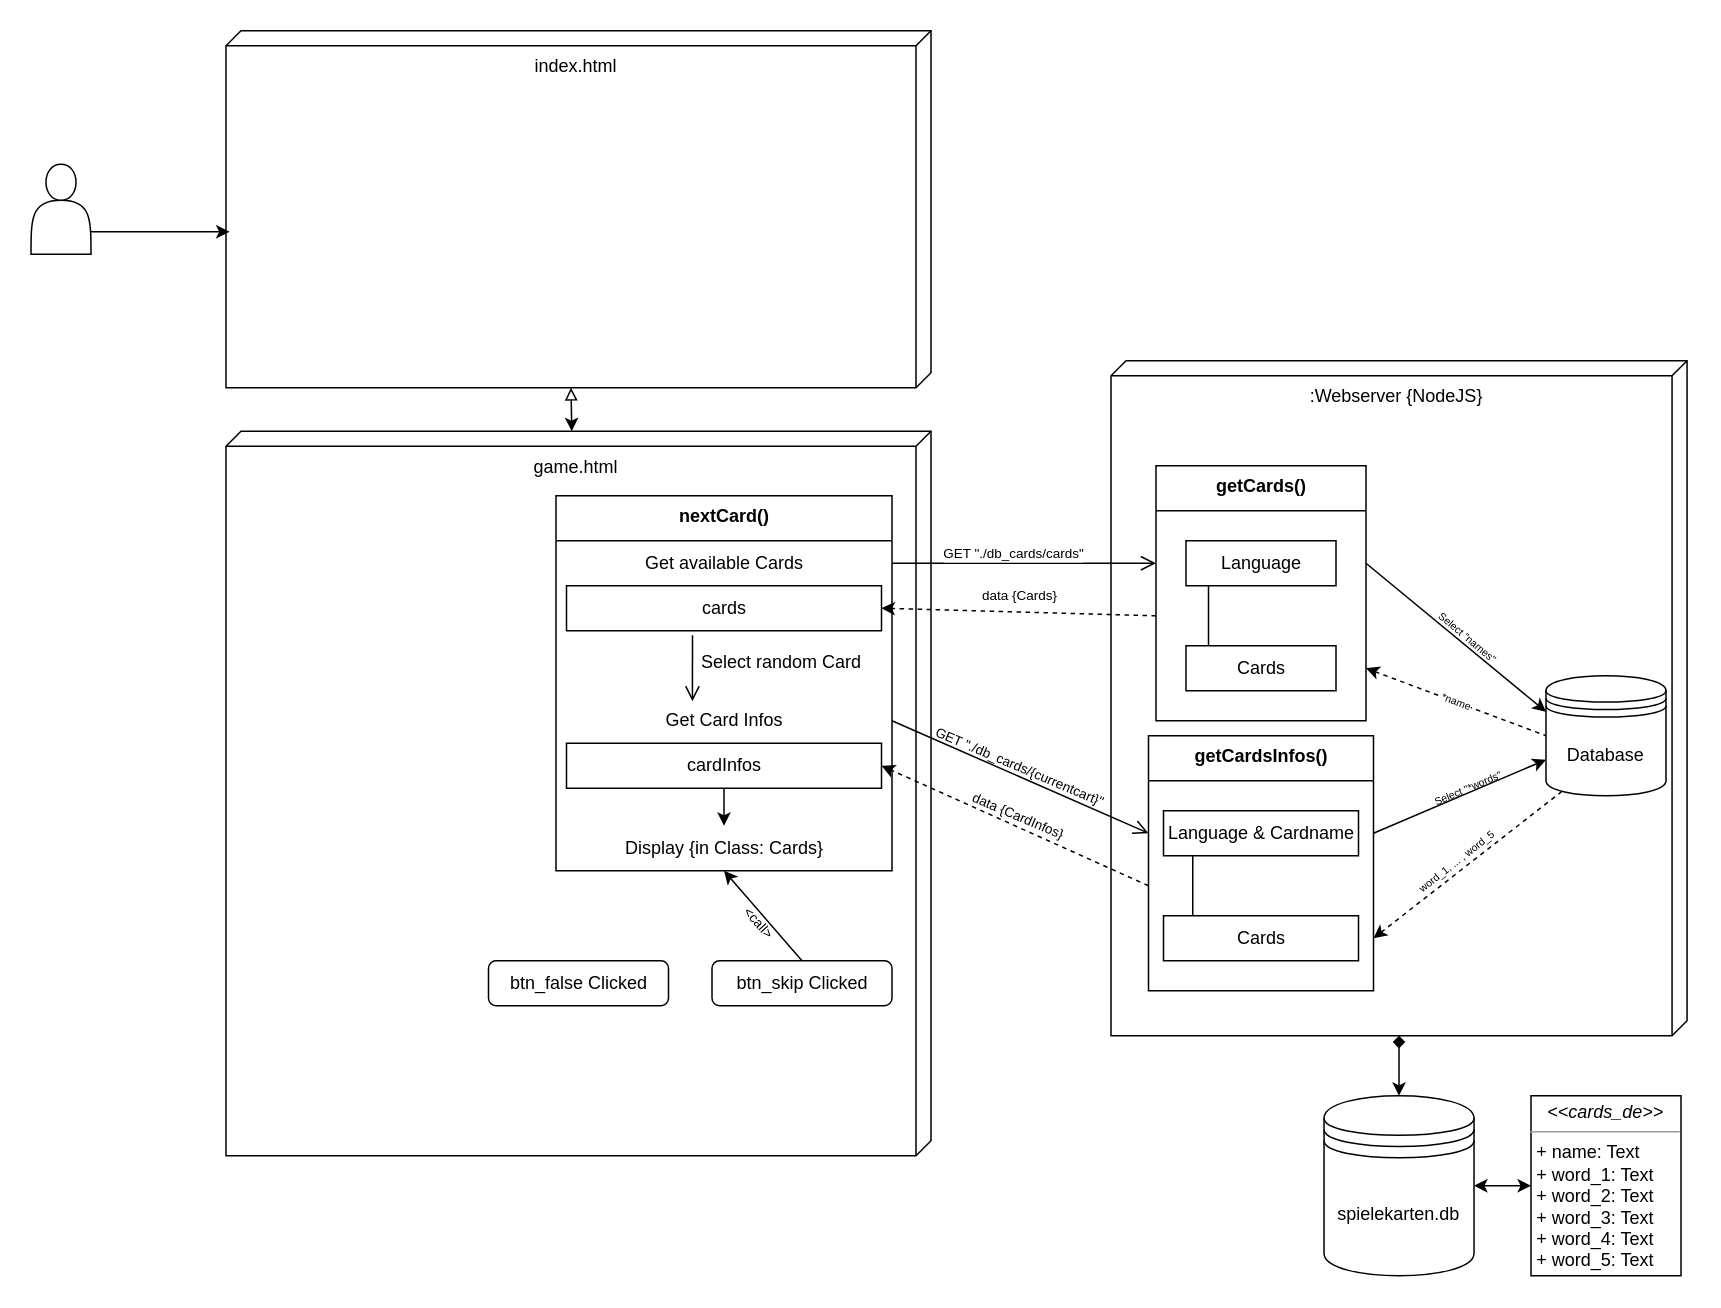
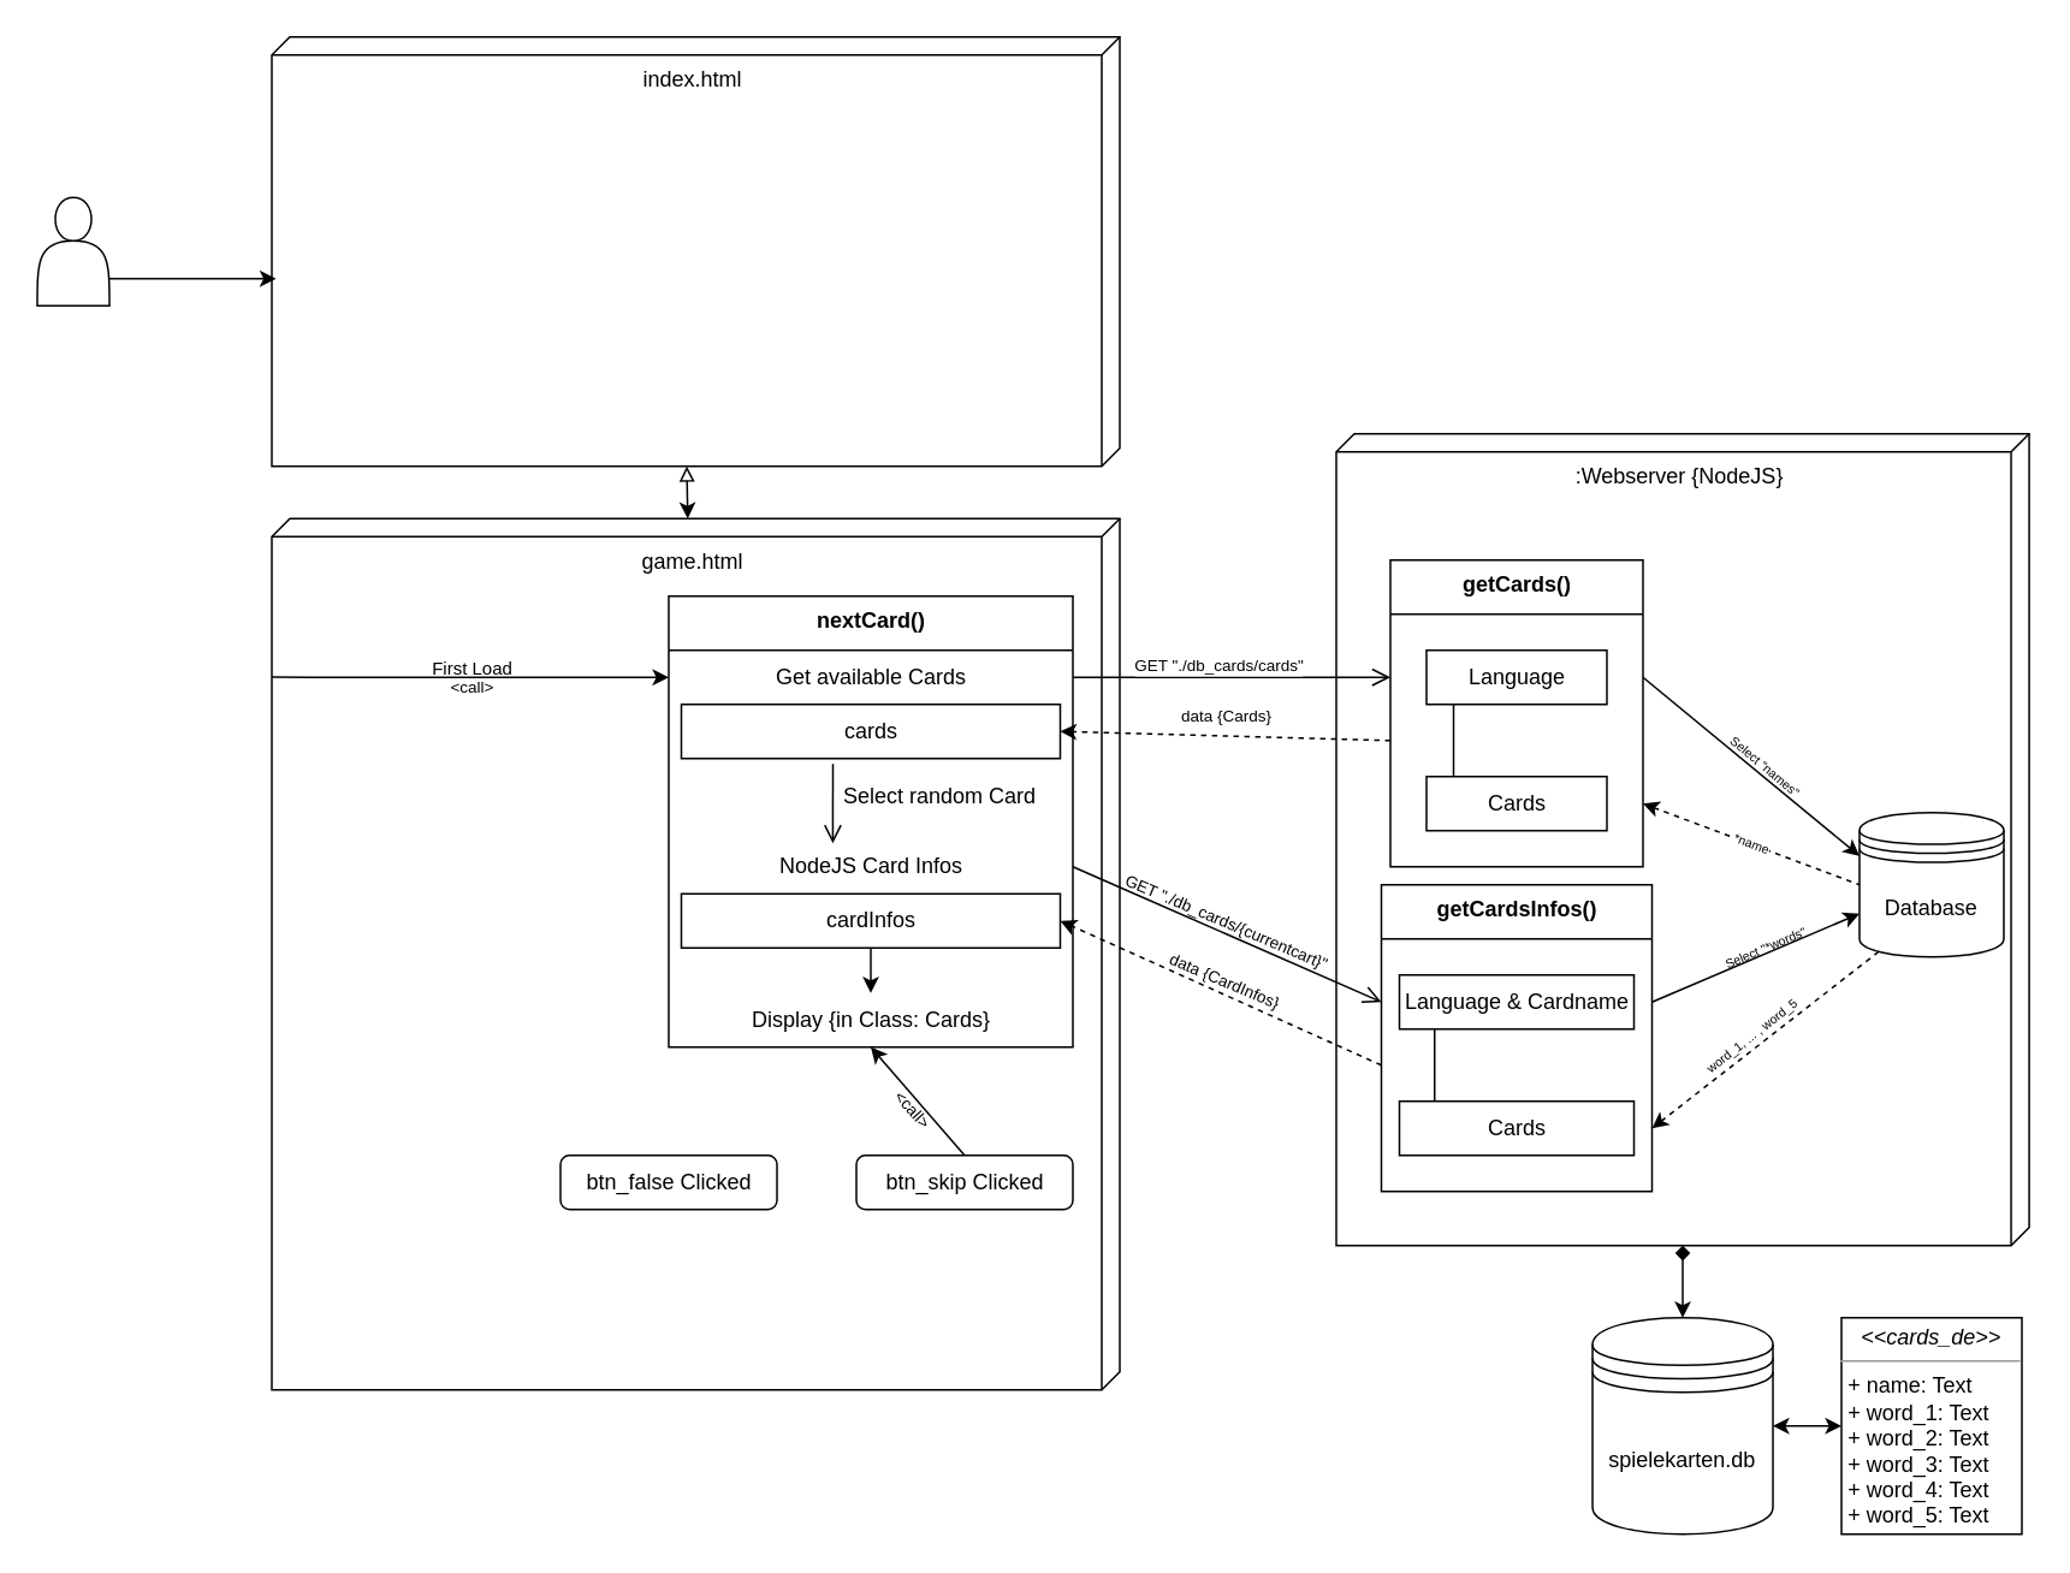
+ <mxCell id="46" style="edgeStyle=none;html=1;exitX=0;exitY=0.5;exitDx=0;exitDy=0;entryX=0.182;entryY=1;entryDx=0;entryDy=0;entryPerimeter=0;fontSize=9;startArrow=classic;startFill=1;endArrow=none;endFill=0;" edge="1" parent="1" source="11" target="5"><mxGeometry relative="1" as="geometry" /></mxCell>
+ <mxCell id="47" value="First Load" style="edgeLabel;html=1;align=center;verticalAlign=middle;resizable=0;points=[];fontSize=10;labelBackgroundColor=none;" vertex="1" connectable="0" parent="46"><mxGeometry relative="1" as="geometry"><mxPoint y="-5" as="offset" /></mxGeometry></mxCell>
+ <mxCell id="48" value="&amp;lt;call&amp;gt;" style="edgeLabel;html=1;align=center;verticalAlign=middle;resizable=0;points=[];fontSize=9;fontColor=default;labelBackgroundColor=none;" vertex="1" connectable="0" parent="46"><mxGeometry relative="1" as="geometry"><mxPoint y="6" as="offset" /></mxGeometry></mxCell>
- <mxCell id="16" value="Get Card Infos" style="html=1;strokeColor=none;fillColor=none;align=center;verticalAlign=middle;spacingLeft=4;spacingRight=4;rotatable=0;points=[[0,0.5],[1,0.5]];resizeWidth=1;fontSize=12;" vertex="1" parent="12"><mxGeometry y="75" width="224" height="30" as="geometry" /></mxCell>
+ <mxCell id="16" value="NodeJS Card Infos" style="html=1;strokeColor=none;fillColor=none;align=center;verticalAlign=middle;spacingLeft=4;spacingRight=4;rotatable=0;points=[[0,0.5],[1,0.5]];resizeWidth=1;fontSize=12;" vertex="1" parent="12"><mxGeometry y="75" width="224" height="30" as="geometry" /></mxCell>
- <mxCell id="9" value="btn_false Clicked" style="html=1;align=center;verticalAlign=middle;rounded=1;absoluteArcSize=1;arcSize=10;dashed=0;fontSize=12;gradientColor=none;" vertex="1" parent="1"><mxGeometry x="325" y="640" width="120" height="30" as="geometry" /></mxCell>
+ <mxCell id="9" value="btn_false Clicked" style="html=1;align=center;verticalAlign=middle;rounded=1;absoluteArcSize=1;arcSize=10;dashed=0;fontSize=12;gradientColor=none;" vertex="1" parent="1"><mxGeometry x="310" y="640" width="120" height="30" as="geometry" /></mxCell>
